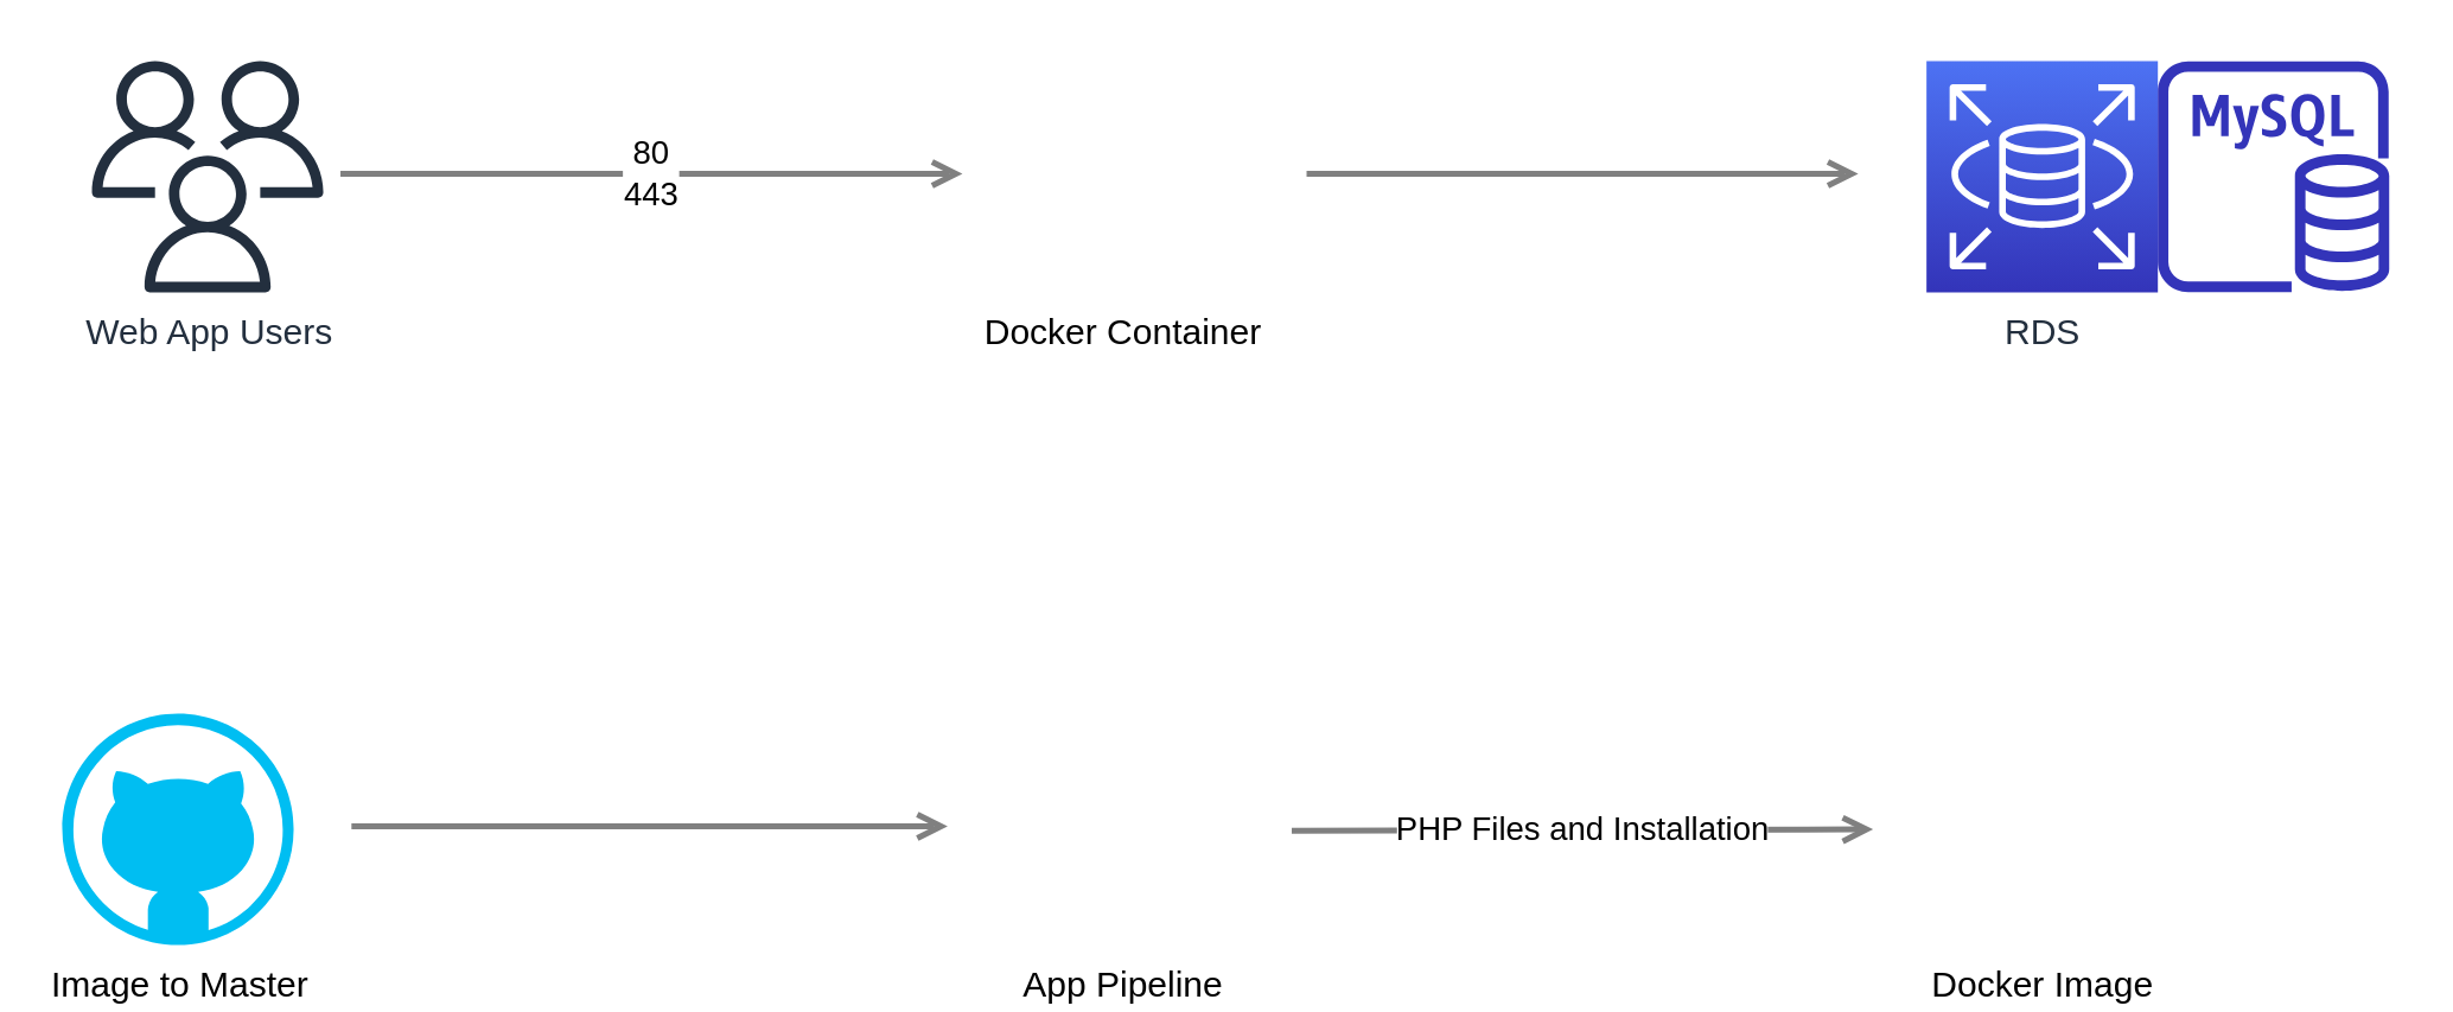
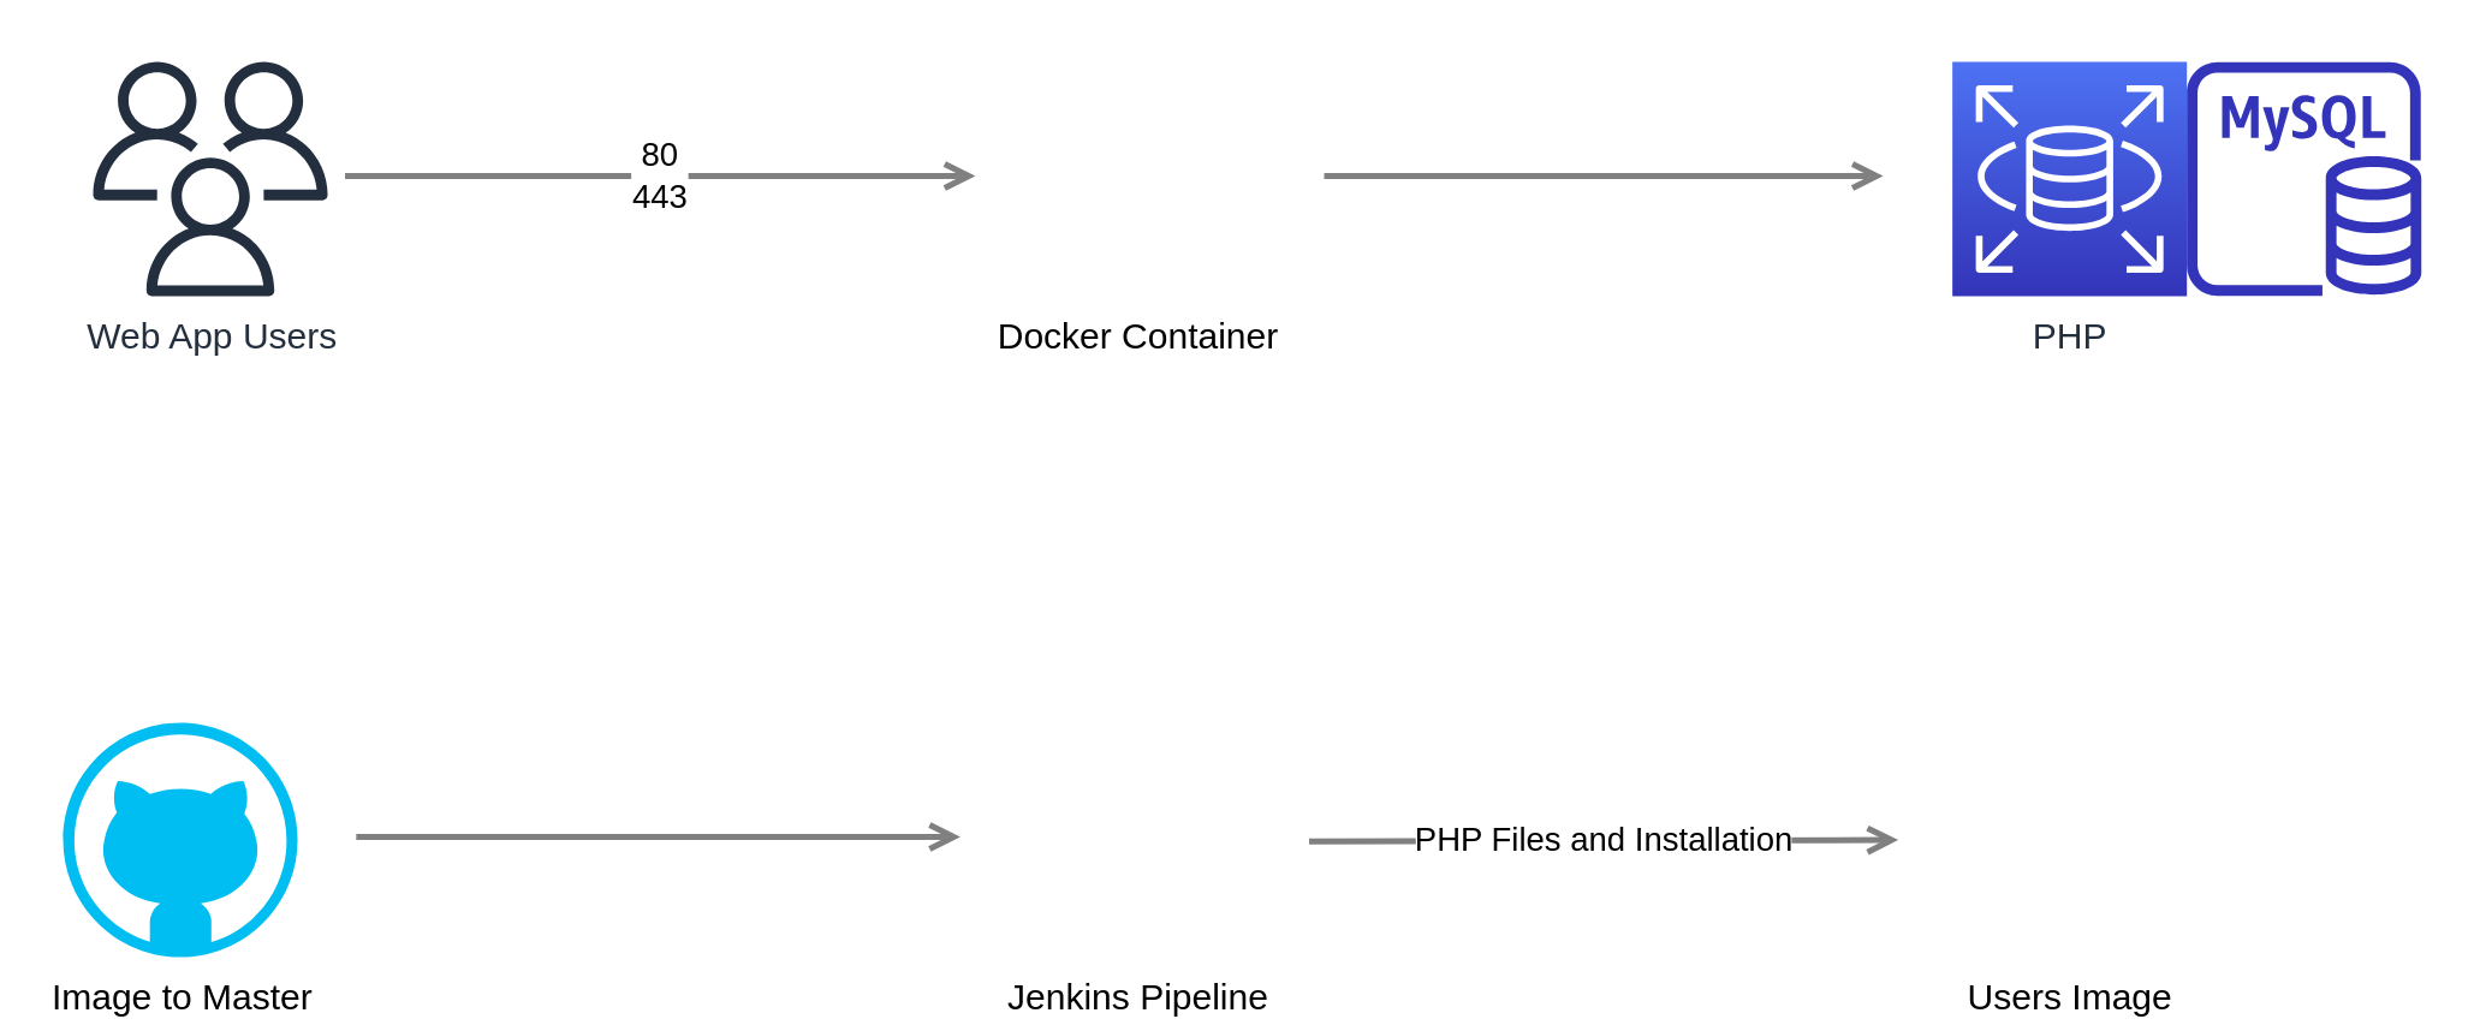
- <mxCell id="5" value="RDS" style="outlineConnect=0;fontColor=#232F3E;gradientColor=#4D72F3;gradientDirection=north;fillColor=#3334B9;strokeColor=#ffffff;dashed=0;verticalLabelPosition=bottom;verticalAlign=top;align=center;html=1;fontSize=12;fontStyle=0;aspect=fixed;shape=mxgraph.aws4.resourceIcon;resIcon=mxgraph.aws4.rds;" parent="1" vertex="1"><mxGeometry x="649" y="20" width="78" height="78" as="geometry" /></mxCell>
+ <mxCell id="5" value="PHP" style="outlineConnect=0;fontColor=#232F3E;gradientColor=#4D72F3;gradientDirection=north;fillColor=#3334B9;strokeColor=#ffffff;dashed=0;verticalLabelPosition=bottom;verticalAlign=top;align=center;html=1;fontSize=12;fontStyle=0;aspect=fixed;shape=mxgraph.aws4.resourceIcon;resIcon=mxgraph.aws4.rds;" parent="1" vertex="1"><mxGeometry x="649" y="20" width="78" height="78" as="geometry" /></mxCell>
- <mxCell id="8" value="App Pipeline" style="shape=image;html=1;verticalAlign=top;verticalLabelPosition=bottom;labelBackgroundColor=#ffffff;imageAspect=0;aspect=fixed;image=https://cdn4.iconfinder.com/data/icons/logos-brands-5/24/jenkins-128.png" parent="1" vertex="1"><mxGeometry x="339" y="240" width="78" height="78" as="geometry" /></mxCell>
+ <mxCell id="8" value="Jenkins Pipeline" style="shape=image;html=1;verticalAlign=top;verticalLabelPosition=bottom;labelBackgroundColor=#ffffff;imageAspect=0;aspect=fixed;image=https://cdn4.iconfinder.com/data/icons/logos-brands-5/24/jenkins-128.png" parent="1" vertex="1"><mxGeometry x="339" y="240" width="78" height="78" as="geometry" /></mxCell>
- <mxCell id="12" value="Docker Image" style="shape=image;html=1;verticalAlign=top;verticalLabelPosition=bottom;labelBackgroundColor=#ffffff;imageAspect=0;aspect=fixed;image=https://cdn4.iconfinder.com/data/icons/logos-and-brands/512/97_Docker_logo_logos-128.png" vertex="1" parent="1"><mxGeometry x="649" y="240" width="78" height="78" as="geometry" /></mxCell>
+ <mxCell id="12" value="Users Image" style="shape=image;html=1;verticalAlign=top;verticalLabelPosition=bottom;labelBackgroundColor=#ffffff;imageAspect=0;aspect=fixed;image=https://cdn4.iconfinder.com/data/icons/logos-and-brands/512/97_Docker_logo_logos-128.png" vertex="1" parent="1"><mxGeometry x="649" y="240" width="78" height="78" as="geometry" /></mxCell>
